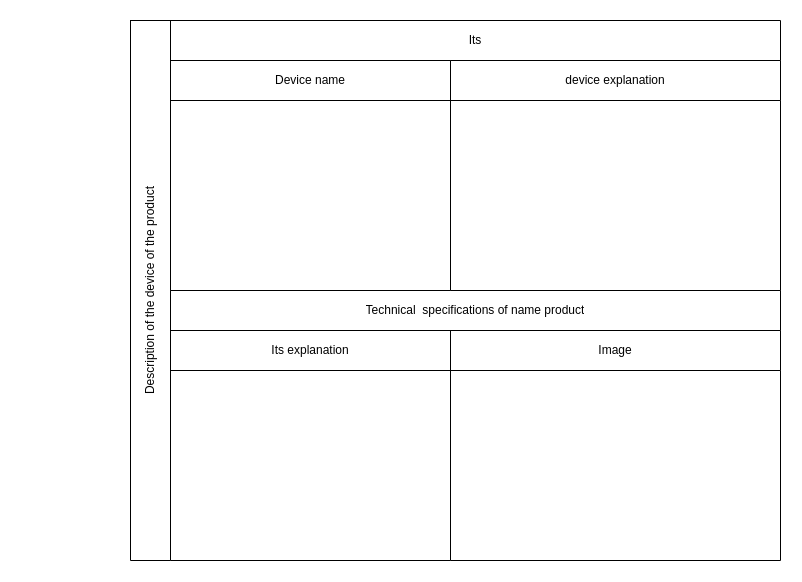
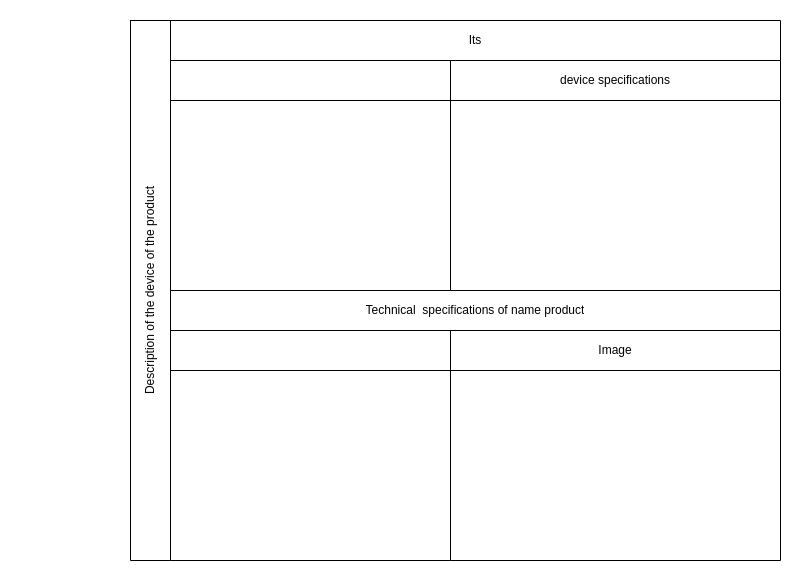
- <mxCell id="13" value="Device name " style="shape=partialRectangle;html=1;whiteSpace=wrap;connectable=0;overflow=hidden;fillColor=none;top=0;left=0;bottom=0;right=0;pointerEvents=1;" vertex="1" parent="12"><mxGeometry width="280" height="40" as="geometry" /></mxCell>
- <mxCell id="10" value="device explanation" style="shape=partialRectangle;html=1;whiteSpace=wrap;connectable=0;overflow=hidden;fillColor=none;top=0;left=0;bottom=0;right=0;pointerEvents=1;" vertex="1" parent="9"><mxGeometry width="330" height="40" as="geometry" /></mxCell>
+ <mxCell id="10" value="device specifications" style="shape=partialRectangle;html=1;whiteSpace=wrap;connectable=0;overflow=hidden;fillColor=none;top=0;left=0;bottom=0;right=0;pointerEvents=1;" vertex="1" parent="9"><mxGeometry width="330" height="40" as="geometry" /></mxCell>
- <mxCell id="19" value="Its explanation" style="shape=partialRectangle;html=1;whiteSpace=wrap;connectable=0;overflow=hidden;fillColor=none;top=0;left=0;bottom=0;right=0;pointerEvents=1;" vertex="1" parent="18"><mxGeometry width="280" height="40" as="geometry" /></mxCell>
